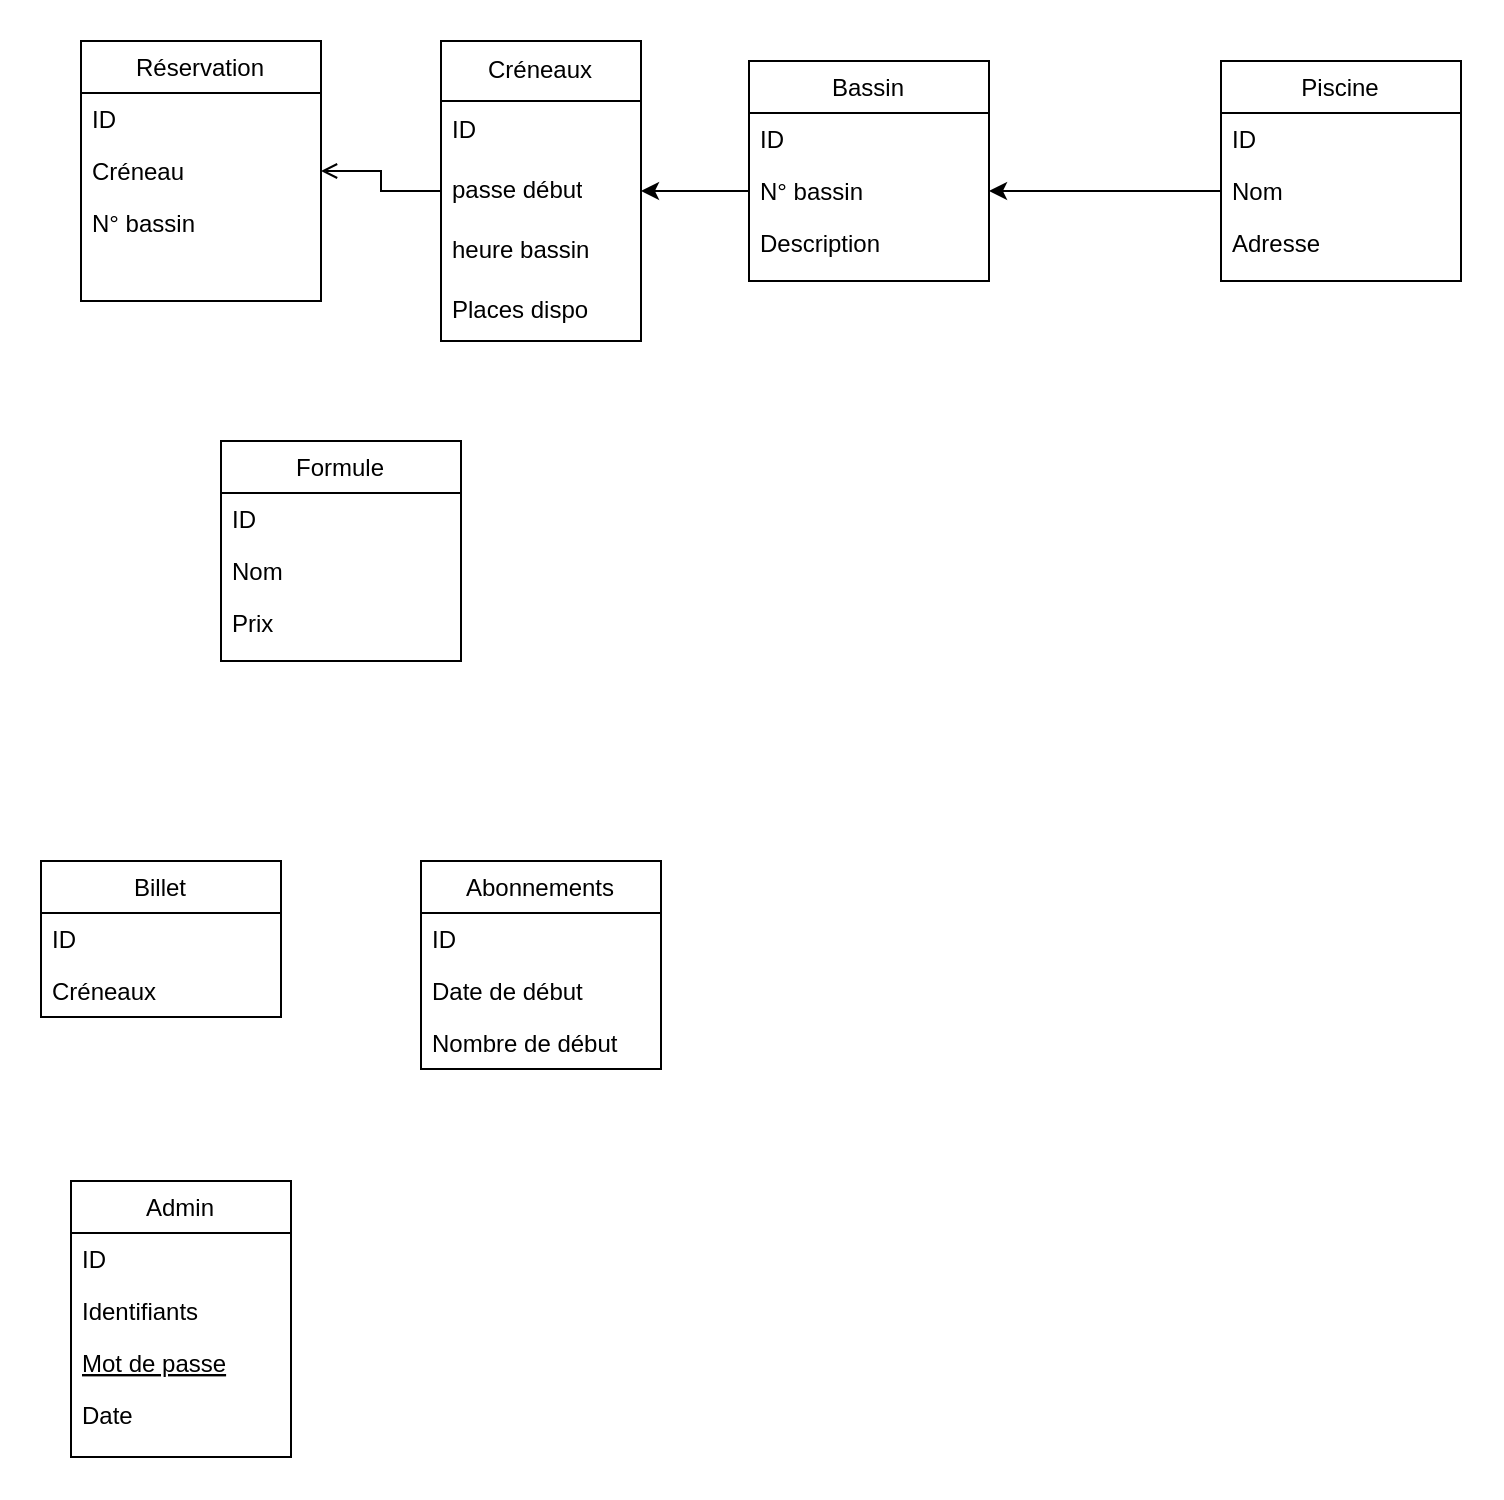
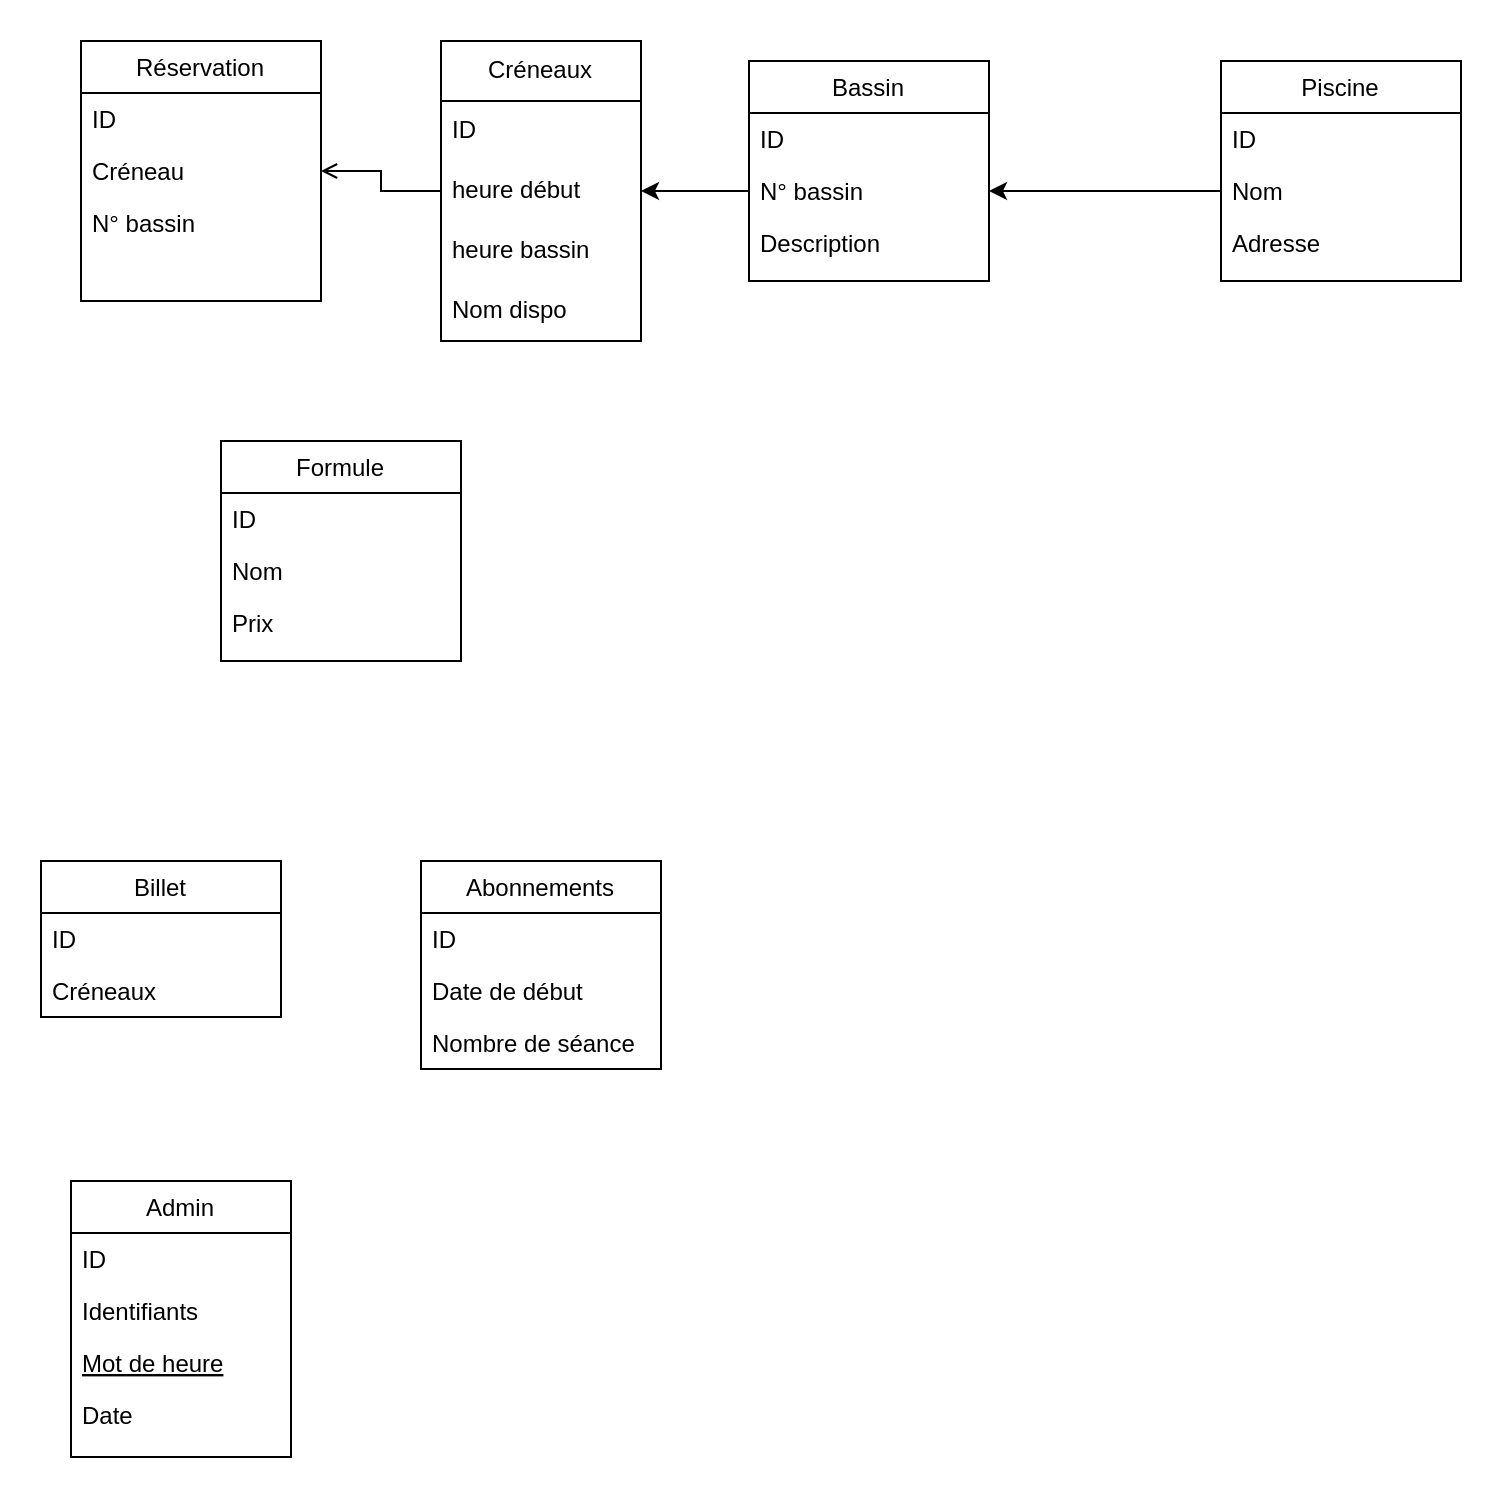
- <mxCell id="33" value="passe début" style="text;strokeColor=none;fillColor=none;align=left;verticalAlign=middle;spacingLeft=4;spacingRight=4;overflow=hidden;points=[[0,0.5],[1,0.5]];portConstraint=eastwest;rotatable=0;whiteSpace=wrap;html=1;" vertex="1" parent="31"><mxGeometry y="60" width="100" height="30" as="geometry" /></mxCell>
+ <mxCell id="33" value="heure début" style="text;strokeColor=none;fillColor=none;align=left;verticalAlign=middle;spacingLeft=4;spacingRight=4;overflow=hidden;points=[[0,0.5],[1,0.5]];portConstraint=eastwest;rotatable=0;whiteSpace=wrap;html=1;" vertex="1" parent="31"><mxGeometry y="60" width="100" height="30" as="geometry" /></mxCell>
- <mxCell id="35" value="Places dispo" style="text;strokeColor=none;fillColor=none;align=left;verticalAlign=middle;spacingLeft=4;spacingRight=4;overflow=hidden;points=[[0,0.5],[1,0.5]];portConstraint=eastwest;rotatable=0;whiteSpace=wrap;html=1;" vertex="1" parent="31"><mxGeometry y="120" width="100" height="30" as="geometry" /></mxCell>
+ <mxCell id="35" value="Nom dispo" style="text;strokeColor=none;fillColor=none;align=left;verticalAlign=middle;spacingLeft=4;spacingRight=4;overflow=hidden;points=[[0,0.5],[1,0.5]];portConstraint=eastwest;rotatable=0;whiteSpace=wrap;html=1;" vertex="1" parent="31"><mxGeometry y="120" width="100" height="30" as="geometry" /></mxCell>
- <mxCell id="10" value="Nombre de début" style="text;align=left;verticalAlign=top;spacingLeft=4;spacingRight=4;overflow=hidden;rotatable=0;points=[[0,0.5],[1,0.5]];portConstraint=eastwest;rounded=0;shadow=0;html=0;" parent="7" vertex="1"><mxGeometry y="78" width="120" height="26" as="geometry" /></mxCell>
+ <mxCell id="10" value="Nombre de séance" style="text;align=left;verticalAlign=top;spacingLeft=4;spacingRight=4;overflow=hidden;rotatable=0;points=[[0,0.5],[1,0.5]];portConstraint=eastwest;rounded=0;shadow=0;html=0;" parent="7" vertex="1"><mxGeometry y="78" width="120" height="26" as="geometry" /></mxCell>
- <mxCell id="5" value="Mot de passe" style="text;align=left;verticalAlign=top;spacingLeft=4;spacingRight=4;overflow=hidden;rotatable=0;points=[[0,0.5],[1,0.5]];portConstraint=eastwest;fontStyle=4" parent="2" vertex="1"><mxGeometry y="78" width="110" height="26" as="geometry" /></mxCell>
+ <mxCell id="5" value="Mot de heure" style="text;align=left;verticalAlign=top;spacingLeft=4;spacingRight=4;overflow=hidden;rotatable=0;points=[[0,0.5],[1,0.5]];portConstraint=eastwest;fontStyle=4" parent="2" vertex="1"><mxGeometry y="78" width="110" height="26" as="geometry" /></mxCell>
